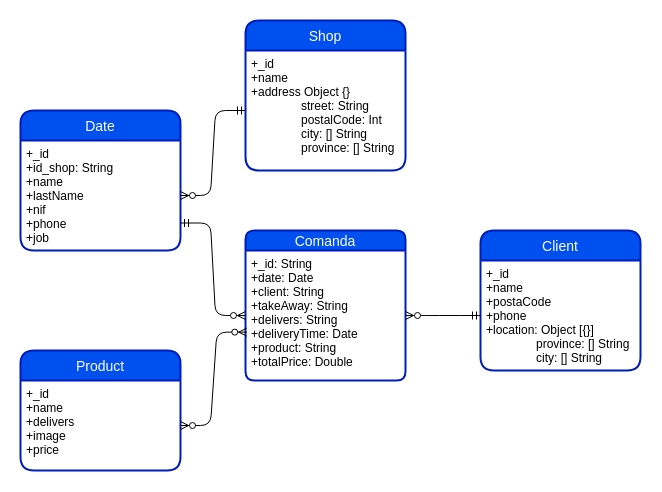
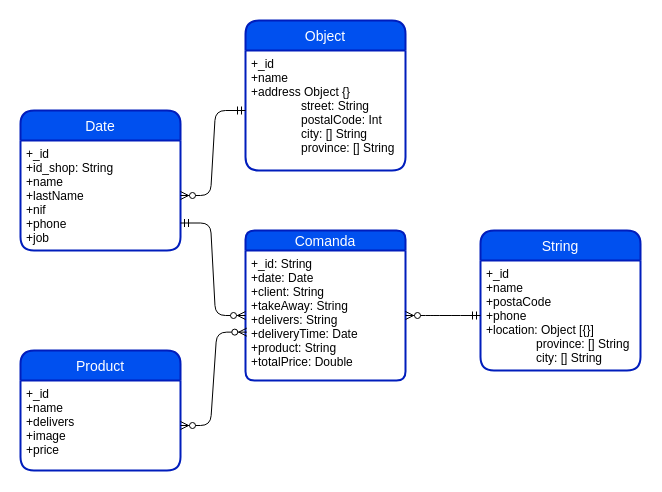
- <mxCell id="6" value="Shop" style="swimlane;childLayout=stackLayout;horizontal=1;startSize=30;horizontalStack=0;rounded=1;fontSize=14;fontStyle=0;strokeWidth=2;resizeParent=0;resizeLast=1;shadow=0;dashed=0;align=center;fillColor=#0050ef;strokeColor=#001DBC;fontColor=#ffffff;" parent="1" vertex="1"><mxGeometry x="245" y="20" width="160" height="150" as="geometry" /></mxCell>
+ <mxCell id="6" value="Object" style="swimlane;childLayout=stackLayout;horizontal=1;startSize=30;horizontalStack=0;rounded=1;fontSize=14;fontStyle=0;strokeWidth=2;resizeParent=0;resizeLast=1;shadow=0;dashed=0;align=center;fillColor=#0050ef;strokeColor=#001DBC;fontColor=#ffffff;" parent="1" vertex="1"><mxGeometry x="245" y="20" width="160" height="150" as="geometry" /></mxCell>
- <mxCell id="2" value="Client" style="swimlane;childLayout=stackLayout;horizontal=1;startSize=30;horizontalStack=0;rounded=1;fontSize=14;fontStyle=0;strokeWidth=2;resizeParent=0;resizeLast=1;shadow=0;dashed=0;align=center;fillColor=#0050ef;strokeColor=#001DBC;fontColor=#ffffff;" parent="1" vertex="1"><mxGeometry x="480" y="230" width="160" height="140" as="geometry"><mxRectangle x="310" y="200" width="70" height="30" as="alternateBounds" /></mxGeometry></mxCell>
+ <mxCell id="2" value="String" style="swimlane;childLayout=stackLayout;horizontal=1;startSize=30;horizontalStack=0;rounded=1;fontSize=14;fontStyle=0;strokeWidth=2;resizeParent=0;resizeLast=1;shadow=0;dashed=0;align=center;fillColor=#0050ef;strokeColor=#001DBC;fontColor=#ffffff;" parent="1" vertex="1"><mxGeometry x="480" y="230" width="160" height="140" as="geometry"><mxRectangle x="310" y="200" width="70" height="30" as="alternateBounds" /></mxGeometry></mxCell>
